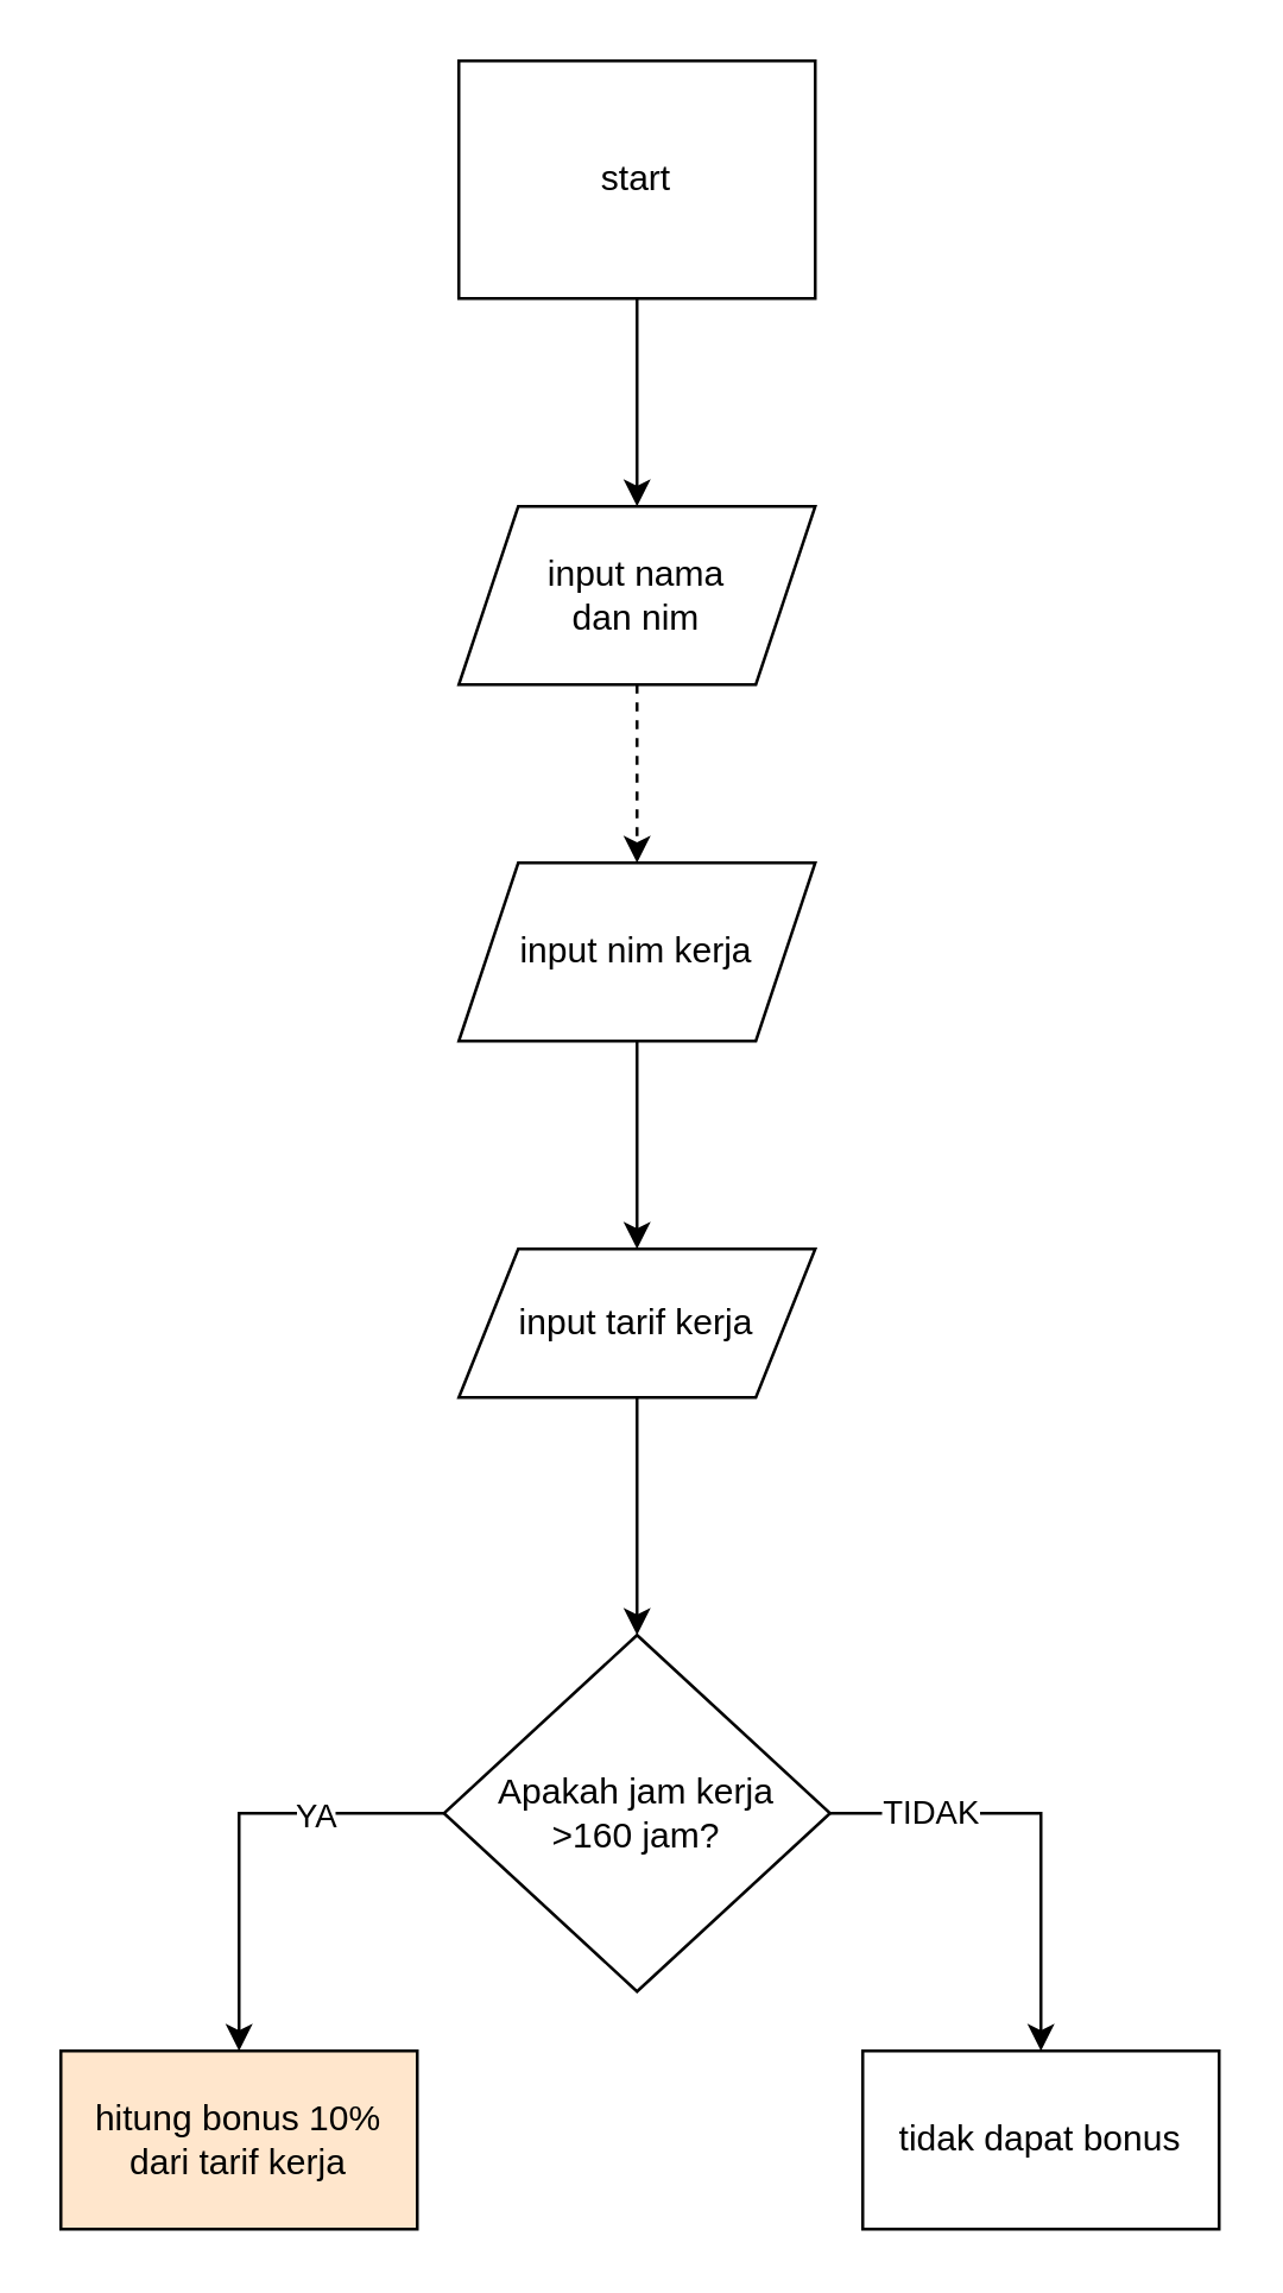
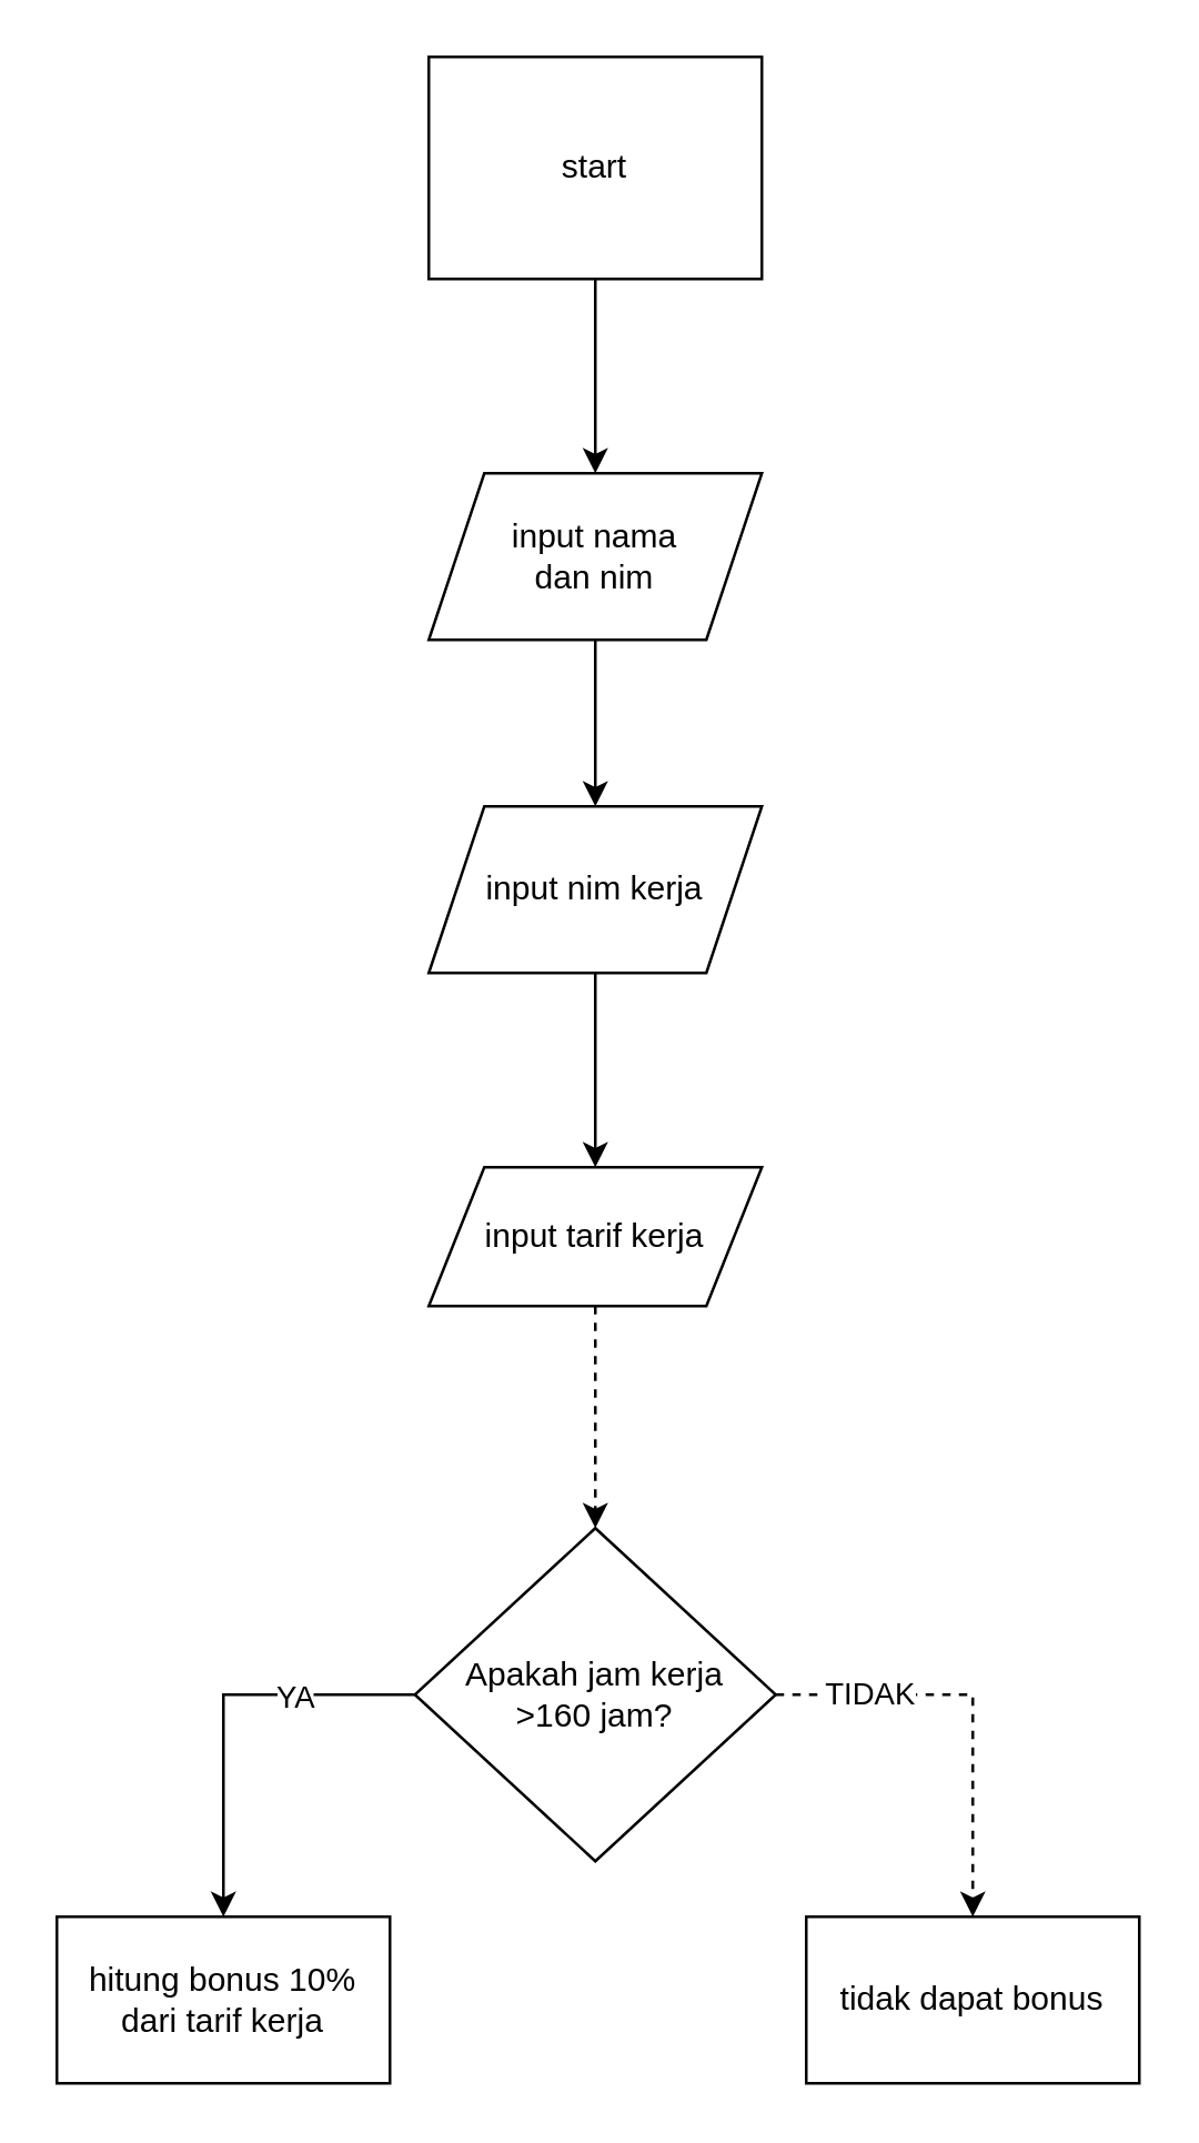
- <mxCell id="4" value="" style="edgeStyle=orthogonalEdgeStyle;rounded=0;orthogonalLoop=1;jettySize=auto;html=1;dashed=1;" edge="1" parent="1" source="5" target="7"><mxGeometry relative="1" as="geometry" /></mxCell>
+ <mxCell id="4" value="" style="edgeStyle=orthogonalEdgeStyle;rounded=0;orthogonalLoop=1;jettySize=auto;html=1;" edge="1" parent="1" source="5" target="7"><mxGeometry relative="1" as="geometry" /></mxCell>
- <mxCell id="8" value="" style="edgeStyle=orthogonalEdgeStyle;rounded=0;orthogonalLoop=1;jettySize=auto;html=1;" edge="1" parent="1" source="9" target="14"><mxGeometry relative="1" as="geometry" /></mxCell>
+ <mxCell id="8" value="" style="edgeStyle=orthogonalEdgeStyle;rounded=0;orthogonalLoop=1;jettySize=auto;html=1;dashed=1;" edge="1" parent="1" source="9" target="14"><mxGeometry relative="1" as="geometry" /></mxCell>
- <mxCell id="12" style="edgeStyle=orthogonalEdgeStyle;rounded=0;orthogonalLoop=1;jettySize=auto;html=1;exitX=1;exitY=0.5;exitDx=0;exitDy=0;entryX=0.5;entryY=0;entryDx=0;entryDy=0;" edge="1" parent="1" source="14" target="16"><mxGeometry relative="1" as="geometry" /></mxCell>
+ <mxCell id="12" style="edgeStyle=orthogonalEdgeStyle;rounded=0;orthogonalLoop=1;jettySize=auto;html=1;exitX=1;exitY=0.5;exitDx=0;exitDy=0;entryX=0.5;entryY=0;entryDx=0;entryDy=0;dashed=1;" edge="1" parent="1" source="14" target="16"><mxGeometry relative="1" as="geometry" /></mxCell>
- <mxCell id="15" value="hitung bonus 10%&lt;div&gt;dari tarif kerja&lt;/div&gt;" style="rounded=0;whiteSpace=wrap;html=1;fillColor=#ffe6cc;" vertex="1" parent="1"><mxGeometry x="20" y="690" width="120" height="60" as="geometry" /></mxCell>
+ <mxCell id="15" value="hitung bonus 10%&lt;div&gt;dari tarif kerja&lt;/div&gt;" style="rounded=0;whiteSpace=wrap;html=1;" vertex="1" parent="1"><mxGeometry x="20" y="690" width="120" height="60" as="geometry" /></mxCell>
